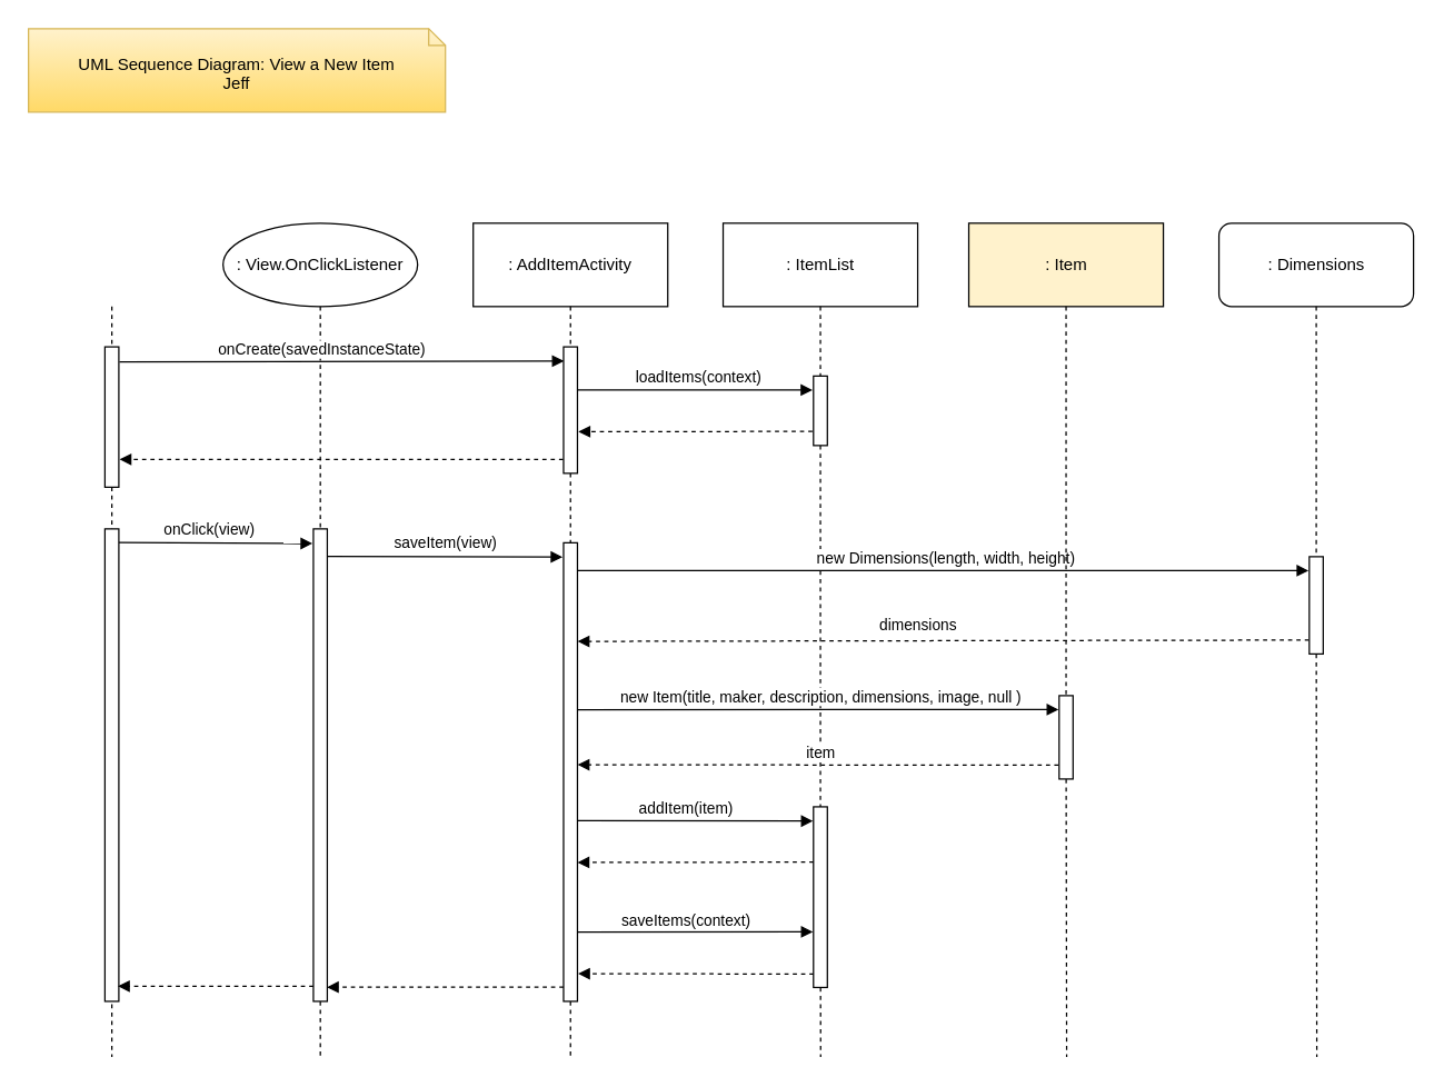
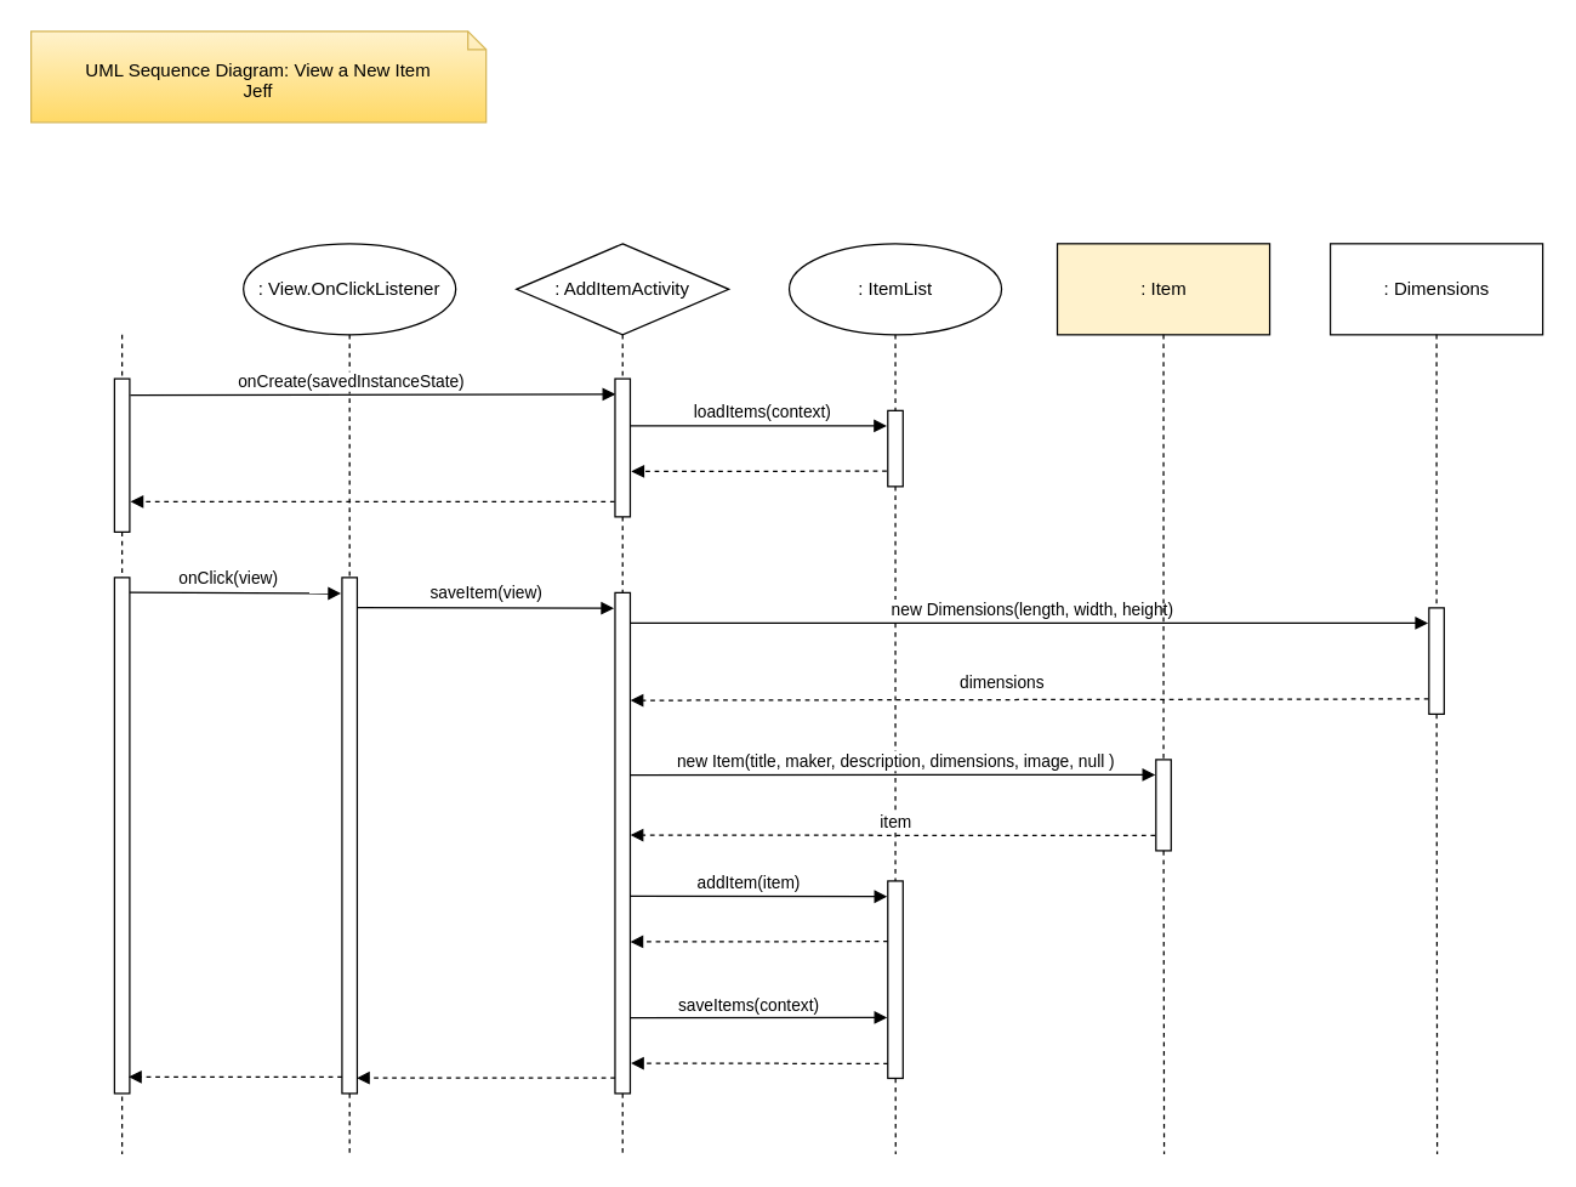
- <mxCell id="7" value=": AddItemActivity" style="rounded=0;whiteSpace=wrap;html=1;" vertex="1" parent="1"><mxGeometry x="340" y="160" width="140" height="60" as="geometry" /></mxCell>
+ <mxCell id="7" value=": AddItemActivity" style="rhombus;whiteSpace=wrap;html=1;" vertex="1" parent="1"><mxGeometry x="340" y="160" width="140" height="60" as="geometry" /></mxCell>
- <mxCell id="9" value=": ItemList" style="rounded=0;whiteSpace=wrap;html=1;" vertex="1" parent="1"><mxGeometry x="519.82" y="160" width="140" height="60" as="geometry" /></mxCell>
+ <mxCell id="9" value=": ItemList" style="ellipse;whiteSpace=wrap;html=1;" vertex="1" parent="1"><mxGeometry x="519.82" y="160" width="140" height="60" as="geometry" /></mxCell>
- <mxCell id="11" value=": Dimensions" style="whiteSpace=wrap;html=1;rounded=1;" vertex="1" parent="1"><mxGeometry x="876.59" y="160" width="140" height="60" as="geometry" /></mxCell>
+ <mxCell id="11" value=": Dimensions" style="rounded=0;whiteSpace=wrap;html=1;" vertex="1" parent="1"><mxGeometry x="876.59" y="160" width="140" height="60" as="geometry" /></mxCell>
